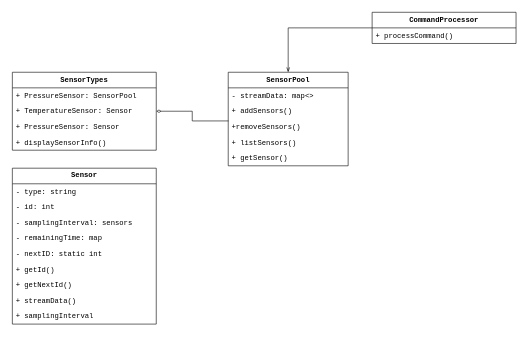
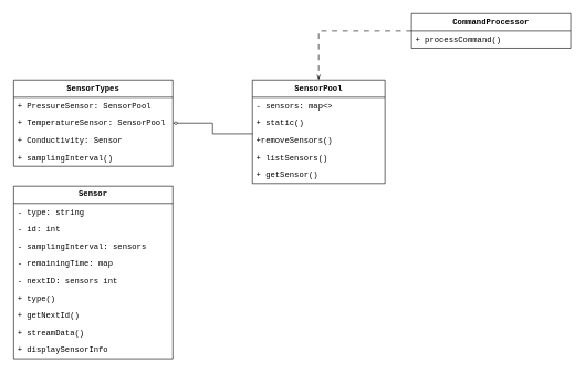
- <mxCell id="26" style="edgeStyle=orthogonalEdgeStyle;rounded=0;orthogonalLoop=1;jettySize=auto;html=1;entryX=0.5;entryY=0;entryDx=0;entryDy=0;dashed=0;dashPattern=8 8;endArrow=openThin;endFill=0;" edge="1" parent="1" source="27" target="19"><mxGeometry relative="1" as="geometry" /></mxCell>
+ <mxCell id="26" style="edgeStyle=orthogonalEdgeStyle;rounded=0;orthogonalLoop=1;jettySize=auto;html=1;entryX=0.5;entryY=0;entryDx=0;entryDy=0;dashed=1;dashPattern=8 8;endArrow=openThin;endFill=0;" edge="1" parent="1" source="27" target="19"><mxGeometry relative="1" as="geometry" /></mxCell>
- <mxCell id="20" value="- streamData: map&amp;lt;&amp;gt;" style="text;strokeColor=none;fillColor=none;align=left;verticalAlign=top;spacingLeft=4;spacingRight=4;overflow=hidden;rotatable=0;points=[[0,0.5],[1,0.5]];portConstraint=eastwest;whiteSpace=wrap;html=1;fontFamily=Courier New;" vertex="1" parent="19"><mxGeometry y="26" width="200" height="26" as="geometry" /></mxCell>
+ <mxCell id="20" value="- sensors: map&amp;lt;&amp;gt;" style="text;strokeColor=none;fillColor=none;align=left;verticalAlign=top;spacingLeft=4;spacingRight=4;overflow=hidden;rotatable=0;points=[[0,0.5],[1,0.5]];portConstraint=eastwest;whiteSpace=wrap;html=1;fontFamily=Courier New;" vertex="1" parent="19"><mxGeometry y="26" width="200" height="26" as="geometry" /></mxCell>
- <mxCell id="16" value="+ TemperatureSensor: Sensor" style="text;strokeColor=none;fillColor=none;align=left;verticalAlign=top;spacingLeft=4;spacingRight=4;overflow=hidden;rotatable=0;points=[[0,0.5],[1,0.5]];portConstraint=eastwest;whiteSpace=wrap;html=1;fontFamily=Courier New;" vertex="1" parent="14"><mxGeometry y="52" width="240" height="26" as="geometry" /></mxCell>
+ <mxCell id="16" value="+ TemperatureSensor: SensorPool" style="text;strokeColor=none;fillColor=none;align=left;verticalAlign=top;spacingLeft=4;spacingRight=4;overflow=hidden;rotatable=0;points=[[0,0.5],[1,0.5]];portConstraint=eastwest;whiteSpace=wrap;html=1;fontFamily=Courier New;" vertex="1" parent="14"><mxGeometry y="52" width="240" height="26" as="geometry" /></mxCell>
- <mxCell id="21" value="+ addSensors()" style="text;strokeColor=none;fillColor=none;align=left;verticalAlign=top;spacingLeft=4;spacingRight=4;overflow=hidden;rotatable=0;points=[[0,0.5],[1,0.5]];portConstraint=eastwest;whiteSpace=wrap;html=1;fontFamily=Courier New;" vertex="1" parent="19"><mxGeometry y="52" width="200" height="26" as="geometry" /></mxCell>
+ <mxCell id="21" value="+ static()" style="text;strokeColor=none;fillColor=none;align=left;verticalAlign=top;spacingLeft=4;spacingRight=4;overflow=hidden;rotatable=0;points=[[0,0.5],[1,0.5]];portConstraint=eastwest;whiteSpace=wrap;html=1;fontFamily=Courier New;" vertex="1" parent="19"><mxGeometry y="52" width="200" height="26" as="geometry" /></mxCell>
- <mxCell id="17" value="+ PressureSensor: Sensor" style="text;strokeColor=none;fillColor=none;align=left;verticalAlign=top;spacingLeft=4;spacingRight=4;overflow=hidden;rotatable=0;points=[[0,0.5],[1,0.5]];portConstraint=eastwest;whiteSpace=wrap;html=1;fontFamily=Courier New;" vertex="1" parent="14"><mxGeometry y="78" width="240" height="26" as="geometry" /></mxCell>
+ <mxCell id="17" value="+ Conductivity: Sensor" style="text;strokeColor=none;fillColor=none;align=left;verticalAlign=top;spacingLeft=4;spacingRight=4;overflow=hidden;rotatable=0;points=[[0,0.5],[1,0.5]];portConstraint=eastwest;whiteSpace=wrap;html=1;fontFamily=Courier New;" vertex="1" parent="14"><mxGeometry y="78" width="240" height="26" as="geometry" /></mxCell>
- <mxCell id="18" value="+ displaySensorInfo()" style="text;strokeColor=none;fillColor=none;align=left;verticalAlign=top;spacingLeft=4;spacingRight=4;overflow=hidden;rotatable=0;points=[[0,0.5],[1,0.5]];portConstraint=eastwest;whiteSpace=wrap;html=1;fontFamily=Courier New;" vertex="1" parent="14"><mxGeometry y="104" width="240" height="26" as="geometry" /></mxCell>
+ <mxCell id="18" value="+ samplingInterval()" style="text;strokeColor=none;fillColor=none;align=left;verticalAlign=top;spacingLeft=4;spacingRight=4;overflow=hidden;rotatable=0;points=[[0,0.5],[1,0.5]];portConstraint=eastwest;whiteSpace=wrap;html=1;fontFamily=Courier New;" vertex="1" parent="14"><mxGeometry y="104" width="240" height="26" as="geometry" /></mxCell>
- <mxCell id="9" value="- nextID: static int" style="text;strokeColor=none;fillColor=none;align=left;verticalAlign=top;spacingLeft=4;spacingRight=4;overflow=hidden;rotatable=0;points=[[0,0.5],[1,0.5]];portConstraint=eastwest;whiteSpace=wrap;html=1;fontFamily=Courier New;" vertex="1" parent="4"><mxGeometry y="130" width="240" height="26" as="geometry" /></mxCell>
+ <mxCell id="9" value="- nextID: sensors int" style="text;strokeColor=none;fillColor=none;align=left;verticalAlign=top;spacingLeft=4;spacingRight=4;overflow=hidden;rotatable=0;points=[[0,0.5],[1,0.5]];portConstraint=eastwest;whiteSpace=wrap;html=1;fontFamily=Courier New;" vertex="1" parent="4"><mxGeometry y="130" width="240" height="26" as="geometry" /></mxCell>
- <mxCell id="10" value="&lt;div&gt;+ getId()&lt;/div&gt;" style="text;strokeColor=none;fillColor=none;align=left;verticalAlign=top;spacingLeft=4;spacingRight=4;overflow=hidden;rotatable=0;points=[[0,0.5],[1,0.5]];portConstraint=eastwest;whiteSpace=wrap;html=1;fontFamily=Courier New;" vertex="1" parent="4"><mxGeometry y="156" width="240" height="26" as="geometry" /></mxCell>
+ <mxCell id="10" value="&lt;div&gt;+ type()&lt;/div&gt;" style="text;strokeColor=none;fillColor=none;align=left;verticalAlign=top;spacingLeft=4;spacingRight=4;overflow=hidden;rotatable=0;points=[[0,0.5],[1,0.5]];portConstraint=eastwest;whiteSpace=wrap;html=1;fontFamily=Courier New;" vertex="1" parent="4"><mxGeometry y="156" width="240" height="26" as="geometry" /></mxCell>
- <mxCell id="13" value="+ samplingInterval" style="text;strokeColor=none;fillColor=none;align=left;verticalAlign=top;spacingLeft=4;spacingRight=4;overflow=hidden;rotatable=0;points=[[0,0.5],[1,0.5]];portConstraint=eastwest;whiteSpace=wrap;html=1;fontFamily=Courier New;" vertex="1" parent="4"><mxGeometry y="234" width="240" height="26" as="geometry" /></mxCell>
+ <mxCell id="13" value="+ displaySensorInfo" style="text;strokeColor=none;fillColor=none;align=left;verticalAlign=top;spacingLeft=4;spacingRight=4;overflow=hidden;rotatable=0;points=[[0,0.5],[1,0.5]];portConstraint=eastwest;whiteSpace=wrap;html=1;fontFamily=Courier New;" vertex="1" parent="4"><mxGeometry y="234" width="240" height="26" as="geometry" /></mxCell>
